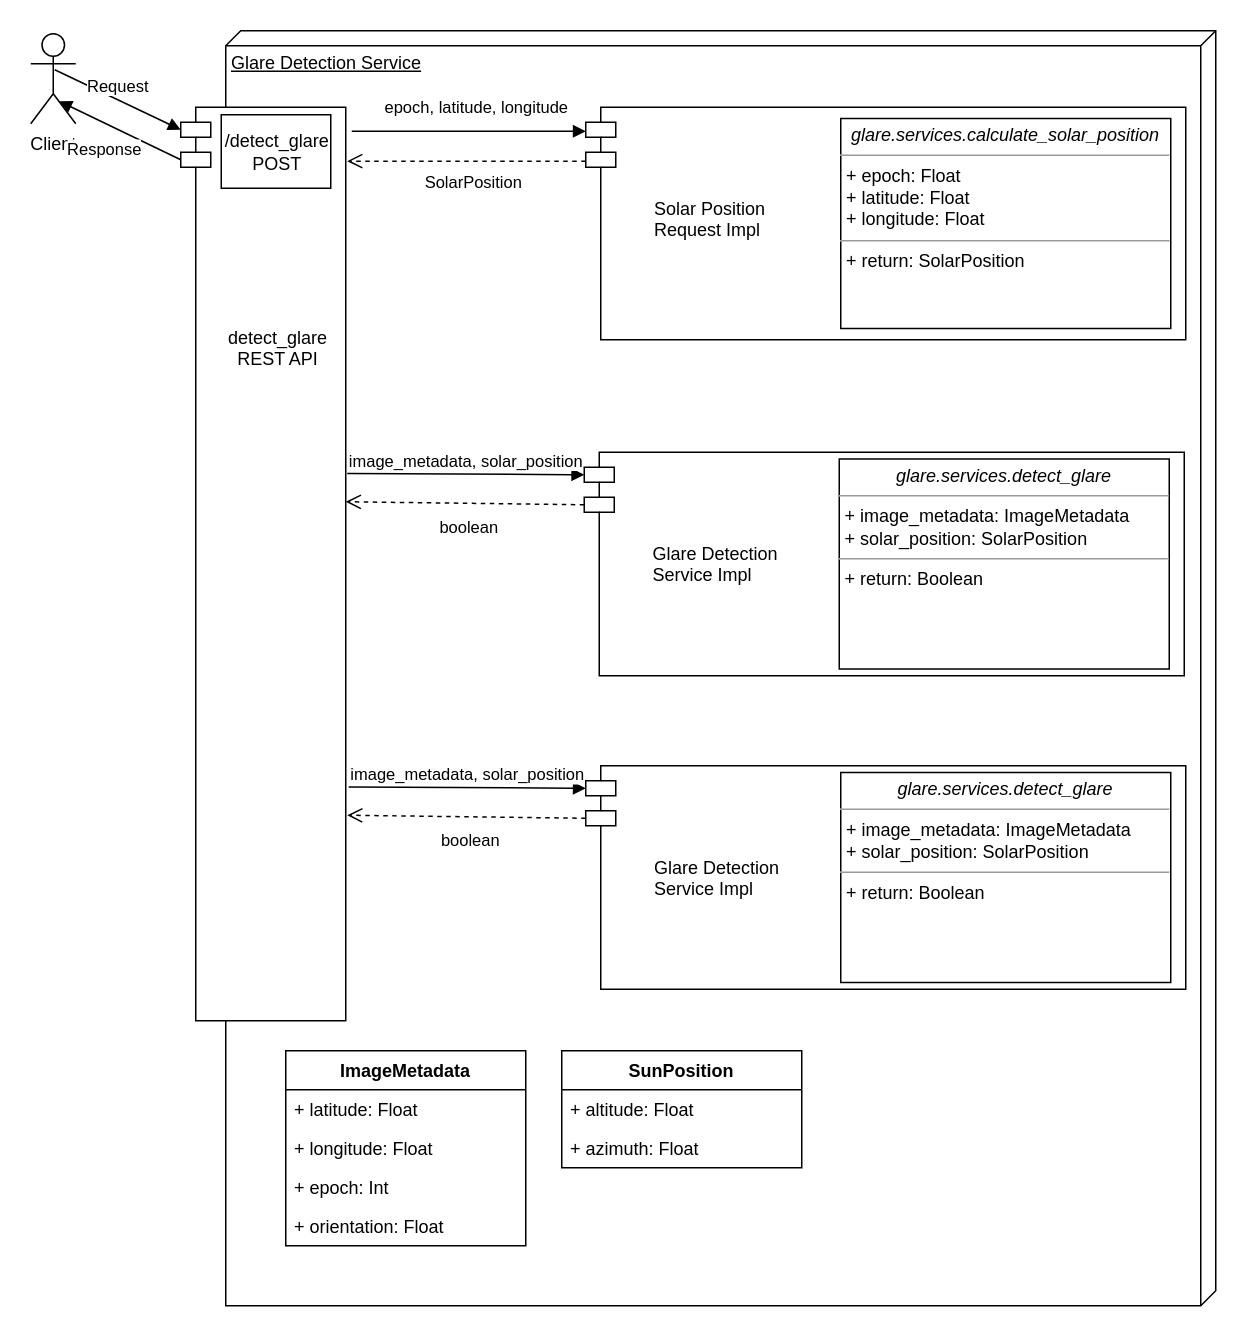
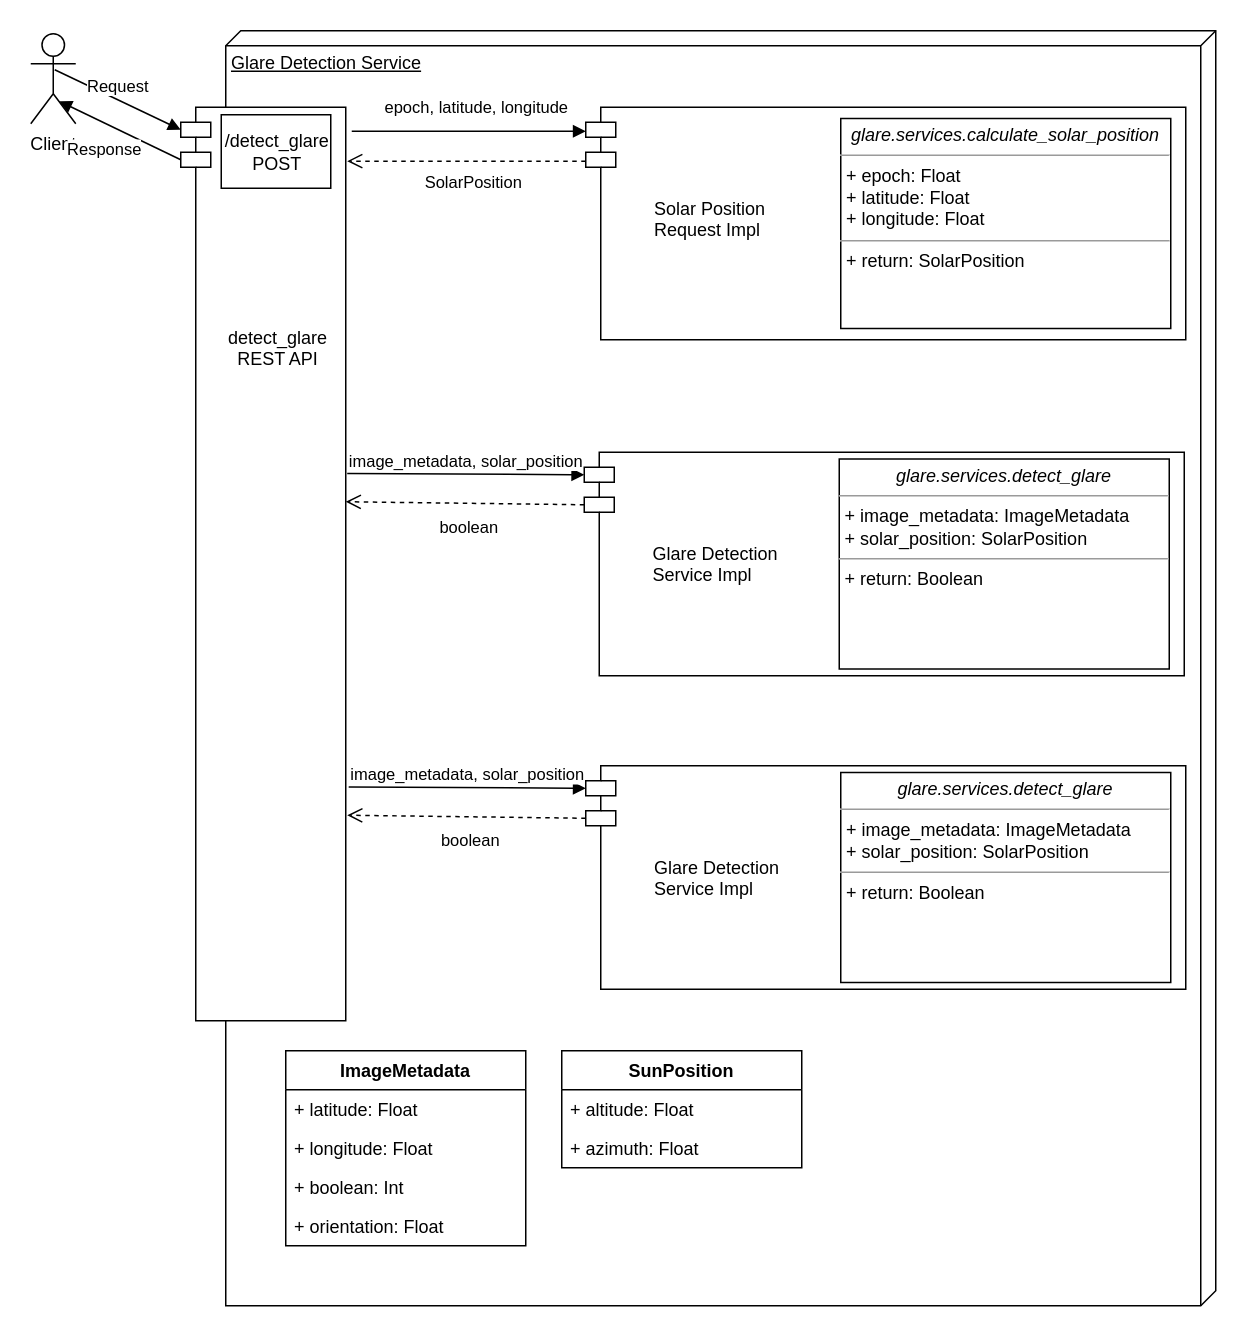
- <mxCell id="21" value="+ epoch: Int" style="text;strokeColor=none;fillColor=none;align=left;verticalAlign=top;spacingLeft=4;spacingRight=4;overflow=hidden;rotatable=0;points=[[0,0.5],[1,0.5]];portConstraint=eastwest;" parent="18" vertex="1"><mxGeometry y="78" width="160" height="26" as="geometry" /></mxCell>
+ <mxCell id="21" value="+ boolean: Int" style="text;strokeColor=none;fillColor=none;align=left;verticalAlign=top;spacingLeft=4;spacingRight=4;overflow=hidden;rotatable=0;points=[[0,0.5],[1,0.5]];portConstraint=eastwest;" parent="18" vertex="1"><mxGeometry y="78" width="160" height="26" as="geometry" /></mxCell>
